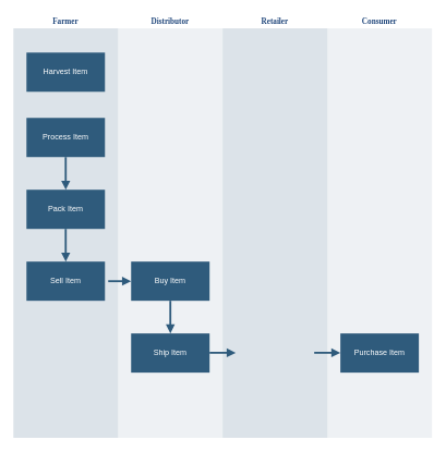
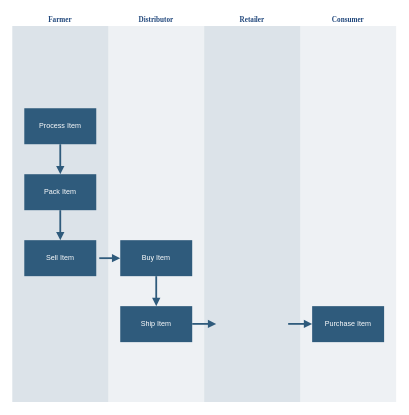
- <mxCell id="3" value="Harvest Item" style="whiteSpace=wrap;shadow=0;fontColor=#FFFFFF;fontFamily=Helvetica;fontStyle=0;html=1;fontSize=12;plain-purple;strokeColor=none;fillColor=#2f5b7c;gradientColor=none;spacing=6;verticalAlign=middle;" parent="2" vertex="1"><mxGeometry x="20" y="60" width="120" height="60" as="geometry" /></mxCell>
